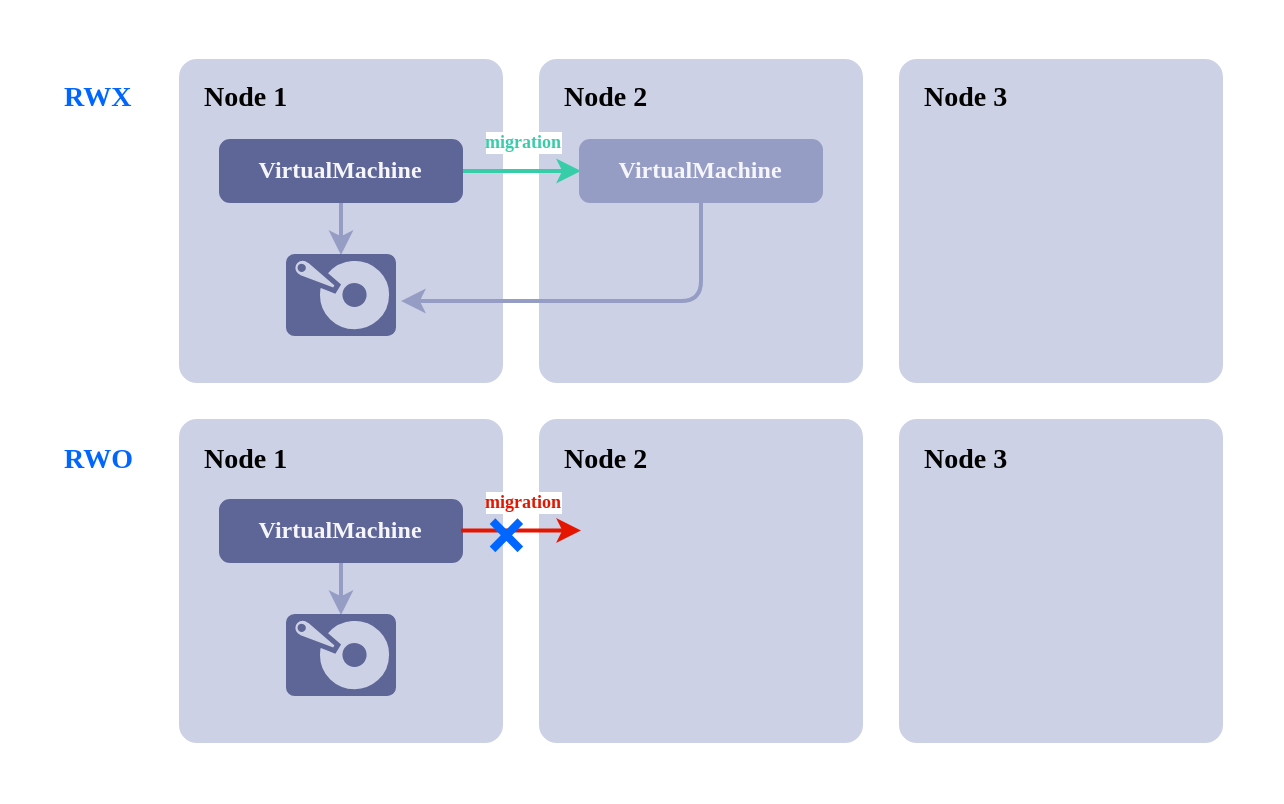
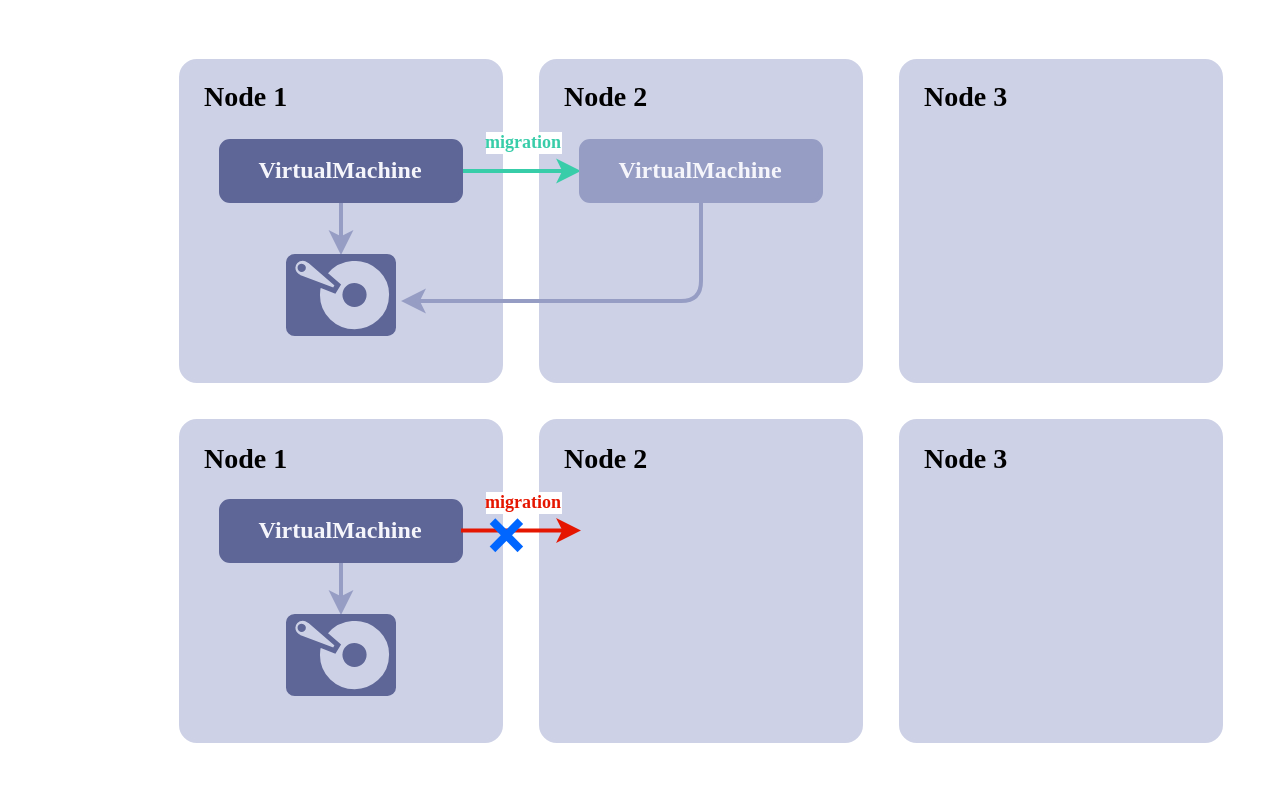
- <mxCell id="17" value="RWX" style="text;html=1;strokeColor=none;fillColor=none;align=left;verticalAlign=middle;whiteSpace=wrap;rounded=0;fontColor=#0066ff;strokeWidth=2;fontFamily=JetBrains Mono;fontSource=https%3A%2F%2Ffonts.googleapis.com%2Fcss%3Ffamily%3DJetBrains%2BMono;fontSize=14;fontStyle=1" parent="1" vertex="1"><mxGeometry x="30" y="39" width="60" height="20" as="geometry" /></mxCell>
- <mxCell id="18" value="RWO" style="text;html=1;strokeColor=none;fillColor=none;align=left;verticalAlign=middle;whiteSpace=wrap;rounded=0;fontColor=#0066ff;strokeWidth=2;fontFamily=JetBrains Mono;fontSource=https%3A%2F%2Ffonts.googleapis.com%2Fcss%3Ffamily%3DJetBrains%2BMono;fontSize=14;fontStyle=1" parent="1" vertex="1"><mxGeometry x="30" y="220" width="60" height="20" as="geometry" /></mxCell>
